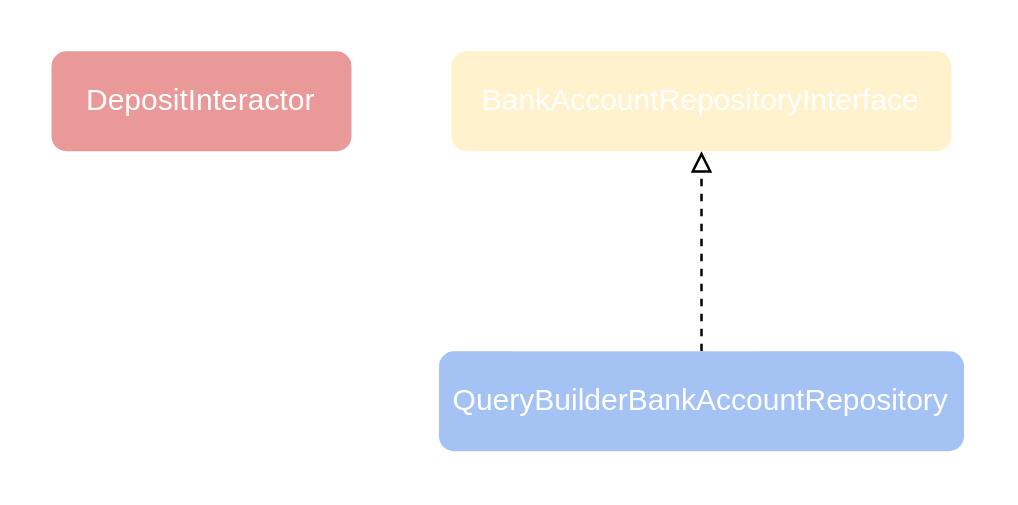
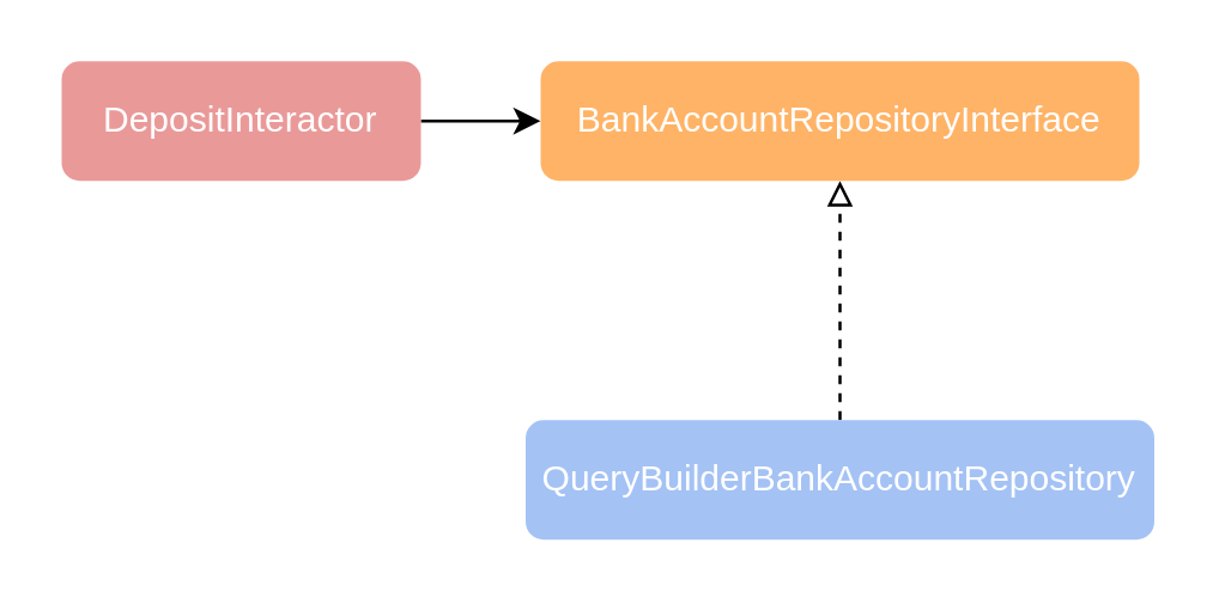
+ <mxCell id="2" style="edgeStyle=none;html=1;" parent="1" source="3" target="6" edge="1"><mxGeometry relative="1" as="geometry" /></mxCell>
- <mxCell id="6" value="&lt;span style=&quot;color: rgb(255, 255, 255);&quot;&gt;BankAccount&lt;/span&gt;&lt;font color=&quot;#ffffff&quot;&gt;RepositoryInterface&lt;/font&gt;&lt;font color=&quot;#ffffff&quot;&gt;&lt;br&gt;&lt;/font&gt;" style="rounded=1;whiteSpace=wrap;html=1;fillColor=#fff2cc;strokeColor=none;" parent="1" vertex="1"><mxGeometry x="180" y="20" width="200" height="40" as="geometry" /></mxCell>
+ <mxCell id="6" value="&lt;span style=&quot;color: rgb(255, 255, 255);&quot;&gt;BankAccount&lt;/span&gt;&lt;font color=&quot;#ffffff&quot;&gt;RepositoryInterface&lt;/font&gt;&lt;font color=&quot;#ffffff&quot;&gt;&lt;br&gt;&lt;/font&gt;" style="rounded=1;whiteSpace=wrap;html=1;fillColor=#FFB366;strokeColor=none;" parent="1" vertex="1"><mxGeometry x="180" y="20" width="200" height="40" as="geometry" /></mxCell>
